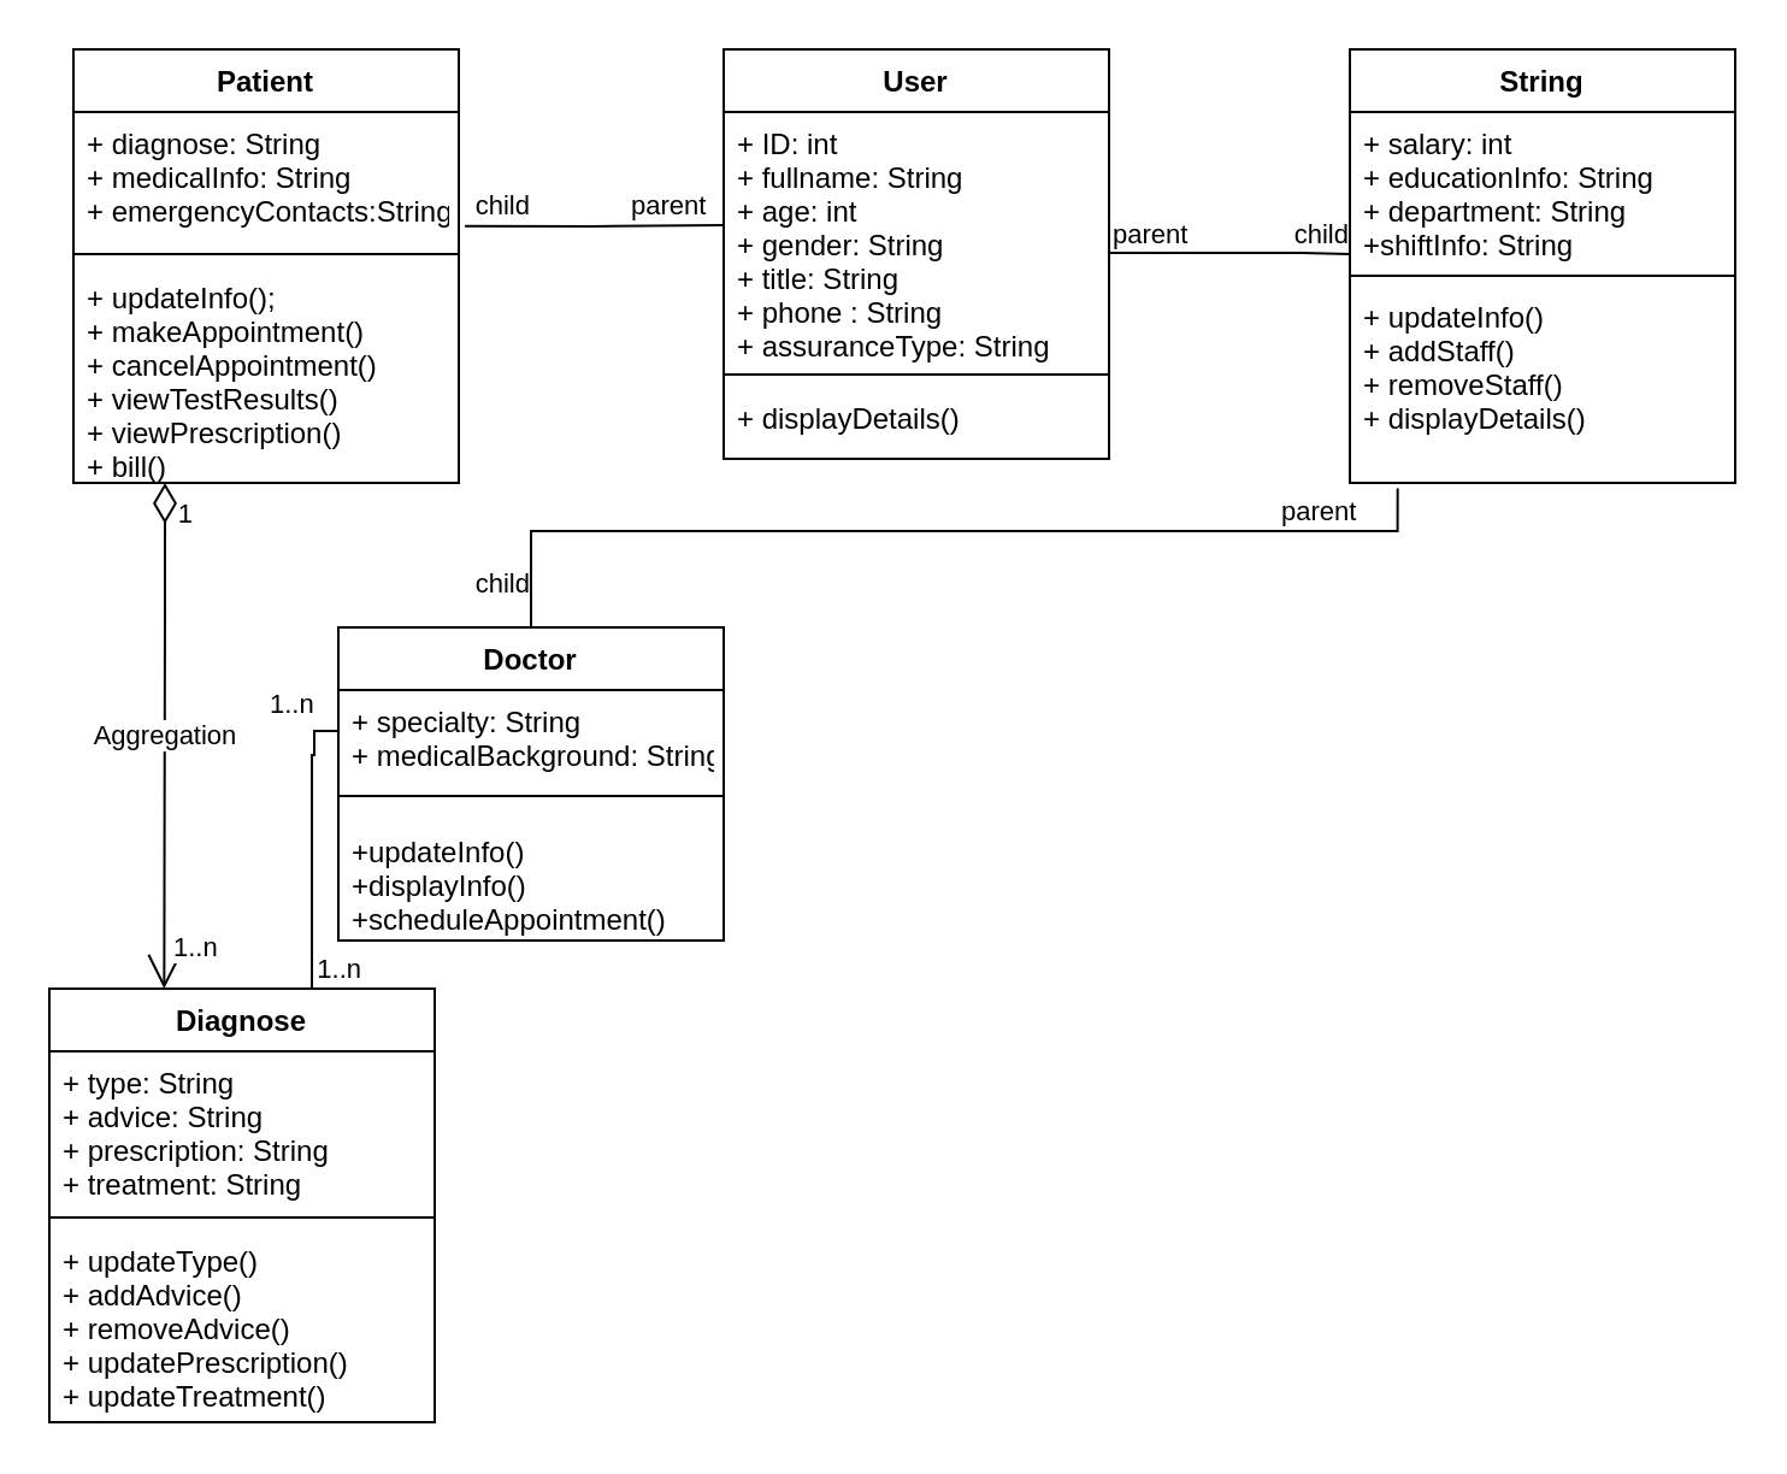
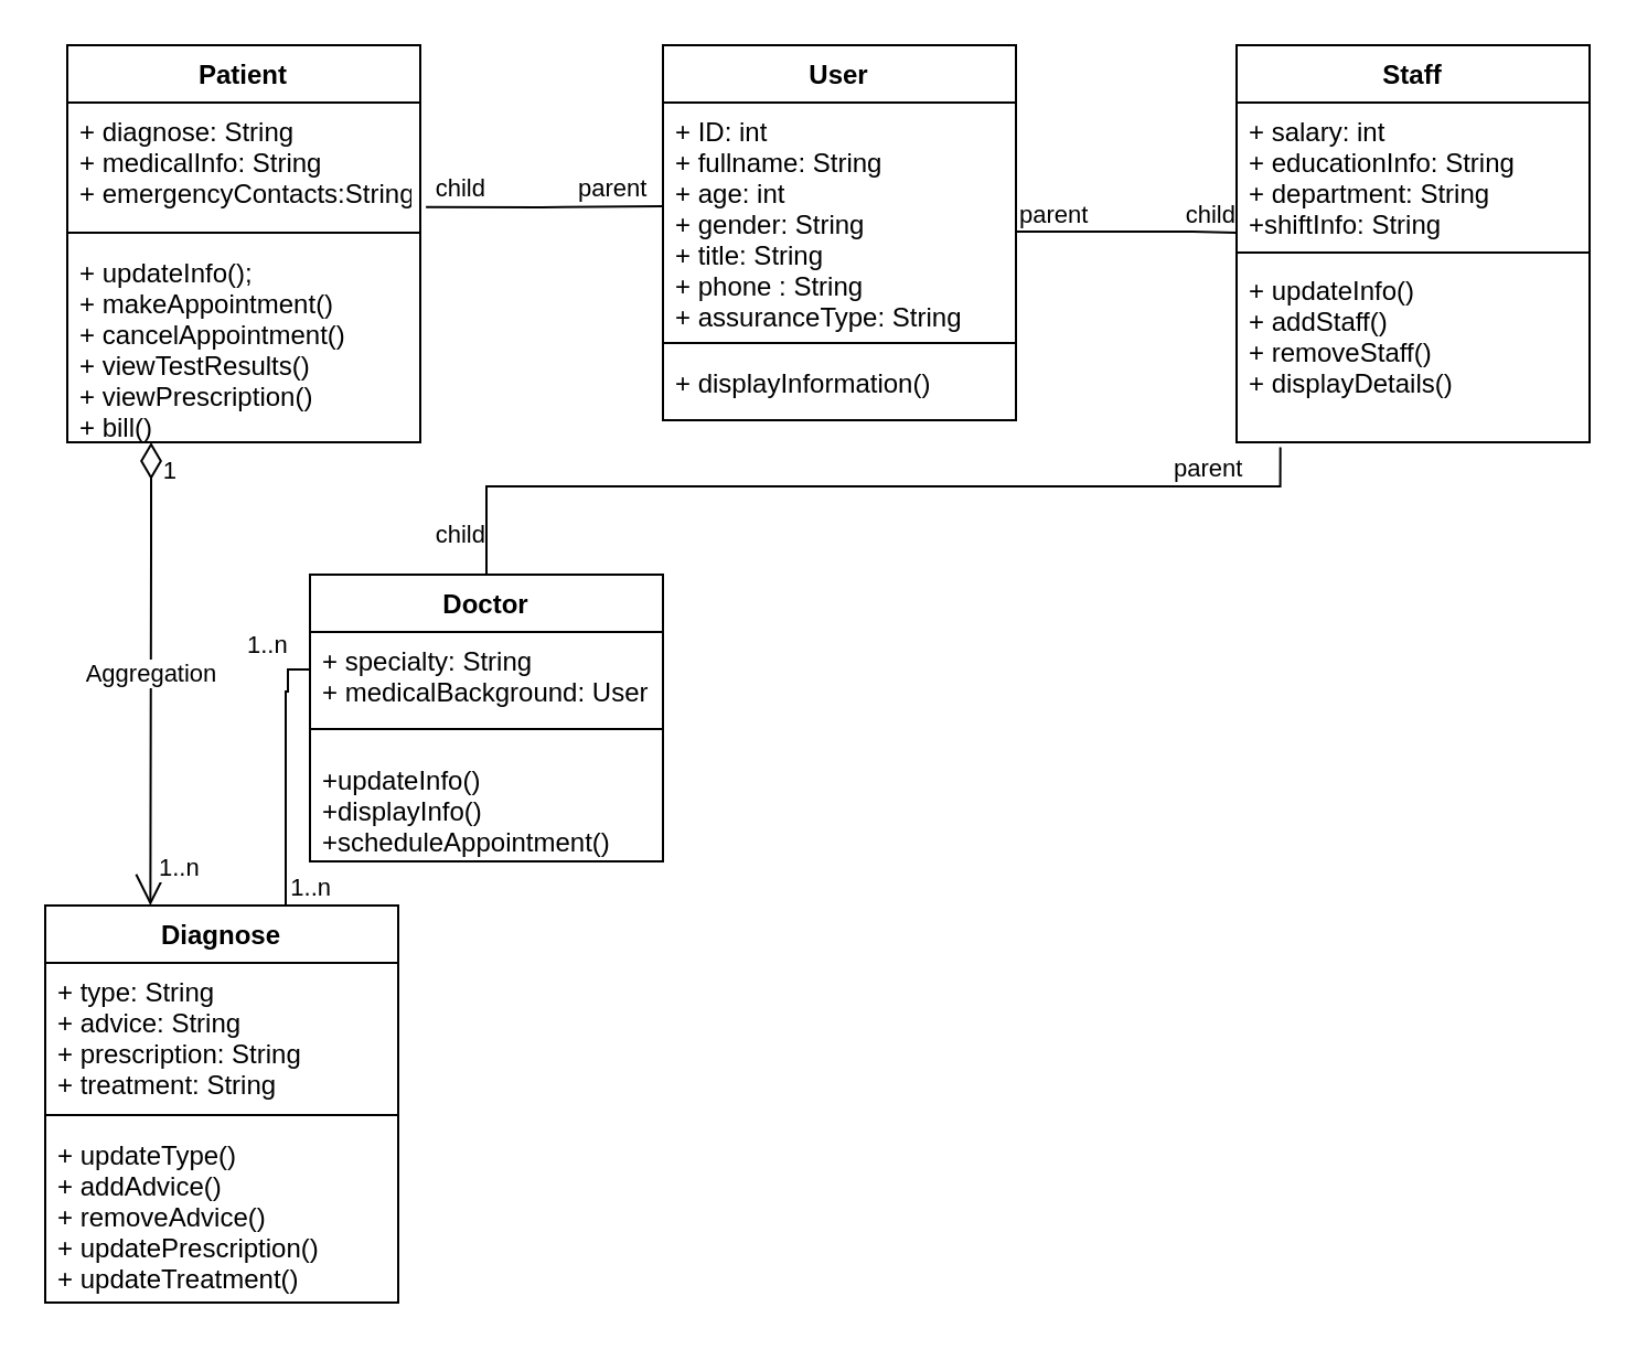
- <mxCell id="13" value="String" style="swimlane;fontStyle=1;align=center;verticalAlign=top;childLayout=stackLayout;horizontal=1;startSize=26;horizontalStack=0;resizeParent=1;resizeParentMax=0;resizeLast=0;collapsible=1;marginBottom=0;" parent="1" vertex="1"><mxGeometry x="560" y="20" width="160" height="180" as="geometry" /></mxCell>
+ <mxCell id="13" value="Staff" style="swimlane;fontStyle=1;align=center;verticalAlign=top;childLayout=stackLayout;horizontal=1;startSize=26;horizontalStack=0;resizeParent=1;resizeParentMax=0;resizeLast=0;collapsible=1;marginBottom=0;" parent="1" vertex="1"><mxGeometry x="560" y="20" width="160" height="180" as="geometry" /></mxCell>
- <mxCell id="5" value="+ displayDetails()" style="text;strokeColor=none;fillColor=none;align=left;verticalAlign=top;spacingLeft=4;spacingRight=4;overflow=hidden;rotatable=0;points=[[0,0.5],[1,0.5]];portConstraint=eastwest;" parent="2" vertex="1"><mxGeometry y="140" width="160" height="30" as="geometry" /></mxCell>
+ <mxCell id="5" value="+ displayInformation()" style="text;strokeColor=none;fillColor=none;align=left;verticalAlign=top;spacingLeft=4;spacingRight=4;overflow=hidden;rotatable=0;points=[[0,0.5],[1,0.5]];portConstraint=eastwest;" parent="2" vertex="1"><mxGeometry y="140" width="160" height="30" as="geometry" /></mxCell>
- <mxCell id="21" value="+ specialty: String&#10;+ medicalBackground: String" style="text;strokeColor=none;fillColor=none;align=left;verticalAlign=top;spacingLeft=4;spacingRight=4;overflow=hidden;rotatable=0;points=[[0,0.5],[1,0.5]];portConstraint=eastwest;" parent="20" vertex="1"><mxGeometry y="26" width="160" height="34" as="geometry" /></mxCell>
+ <mxCell id="21" value="+ specialty: String&#10;+ medicalBackground: User" style="text;strokeColor=none;fillColor=none;align=left;verticalAlign=top;spacingLeft=4;spacingRight=4;overflow=hidden;rotatable=0;points=[[0,0.5],[1,0.5]];portConstraint=eastwest;" parent="20" vertex="1"><mxGeometry y="26" width="160" height="34" as="geometry" /></mxCell>
